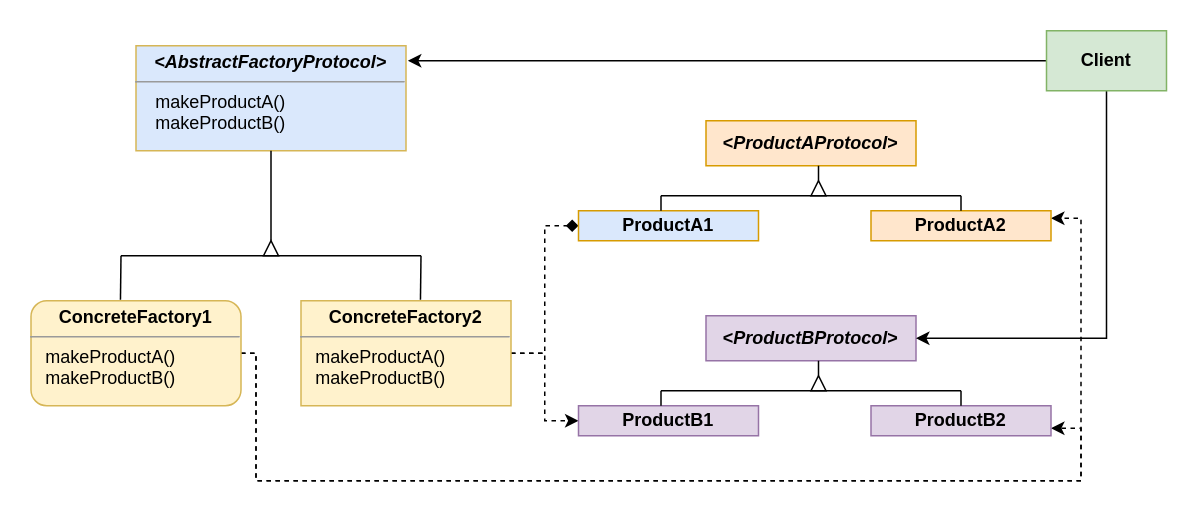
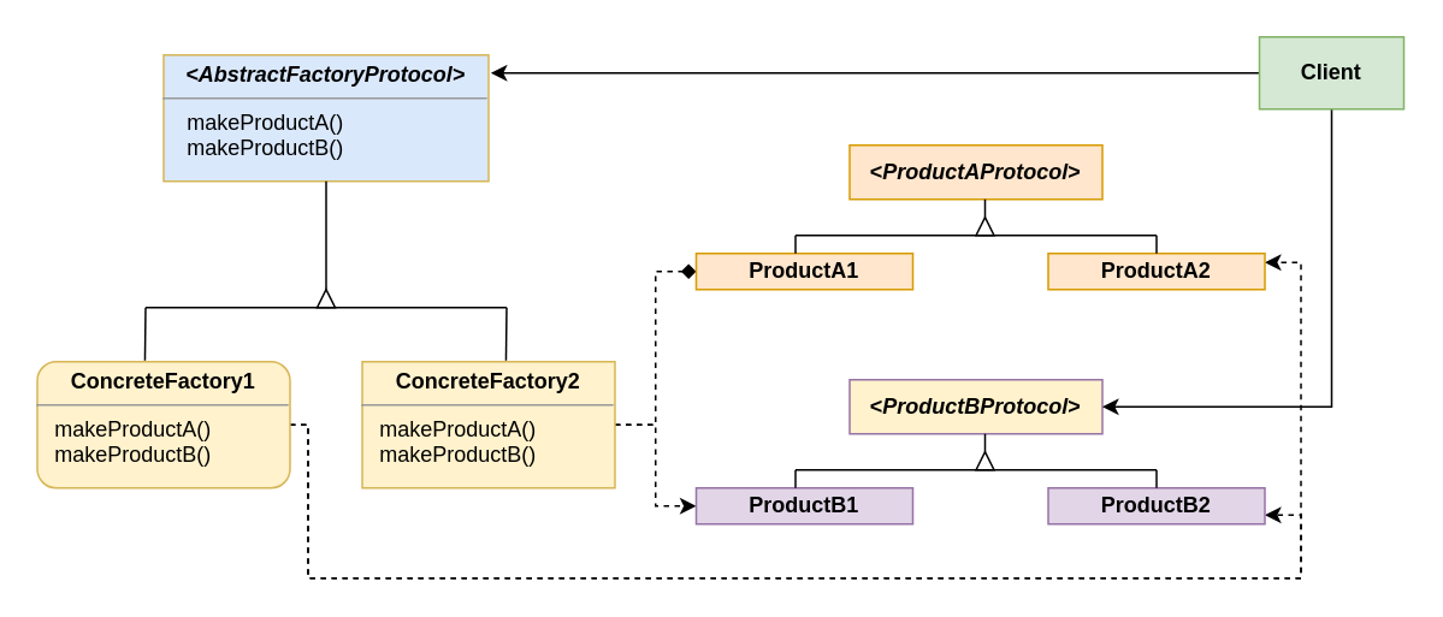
- <mxCell id="16" value="&lt;b&gt;ProductA1&lt;/b&gt;" style="rounded=0;whiteSpace=wrap;html=1;fillColor=#dae8fc;strokeColor=#d79b00;" vertex="1" parent="1"><mxGeometry x="385" y="140" width="120" height="20" as="geometry" /></mxCell>
+ <mxCell id="16" value="&lt;b&gt;ProductA1&lt;/b&gt;" style="rounded=0;whiteSpace=wrap;html=1;fillColor=#ffe6cc;strokeColor=#d79b00;" vertex="1" parent="1"><mxGeometry x="385" y="140" width="120" height="20" as="geometry" /></mxCell>
- <mxCell id="15" value="&lt;b&gt;&amp;lt;&lt;i&gt;ProductBProtocol&lt;/i&gt;&amp;gt;&lt;/b&gt;" style="rounded=0;whiteSpace=wrap;html=1;fillColor=#e1d5e7;strokeColor=#9673a6;" vertex="1" parent="1"><mxGeometry x="470" y="210" width="140" height="30" as="geometry" /></mxCell>
+ <mxCell id="15" value="&lt;b&gt;&amp;lt;&lt;i&gt;ProductBProtocol&lt;/i&gt;&amp;gt;&lt;/b&gt;" style="rounded=0;whiteSpace=wrap;html=1;fillColor=#fff2cc;strokeColor=#9673a6;" vertex="1" parent="1"><mxGeometry x="470" y="210" width="140" height="30" as="geometry" /></mxCell>
